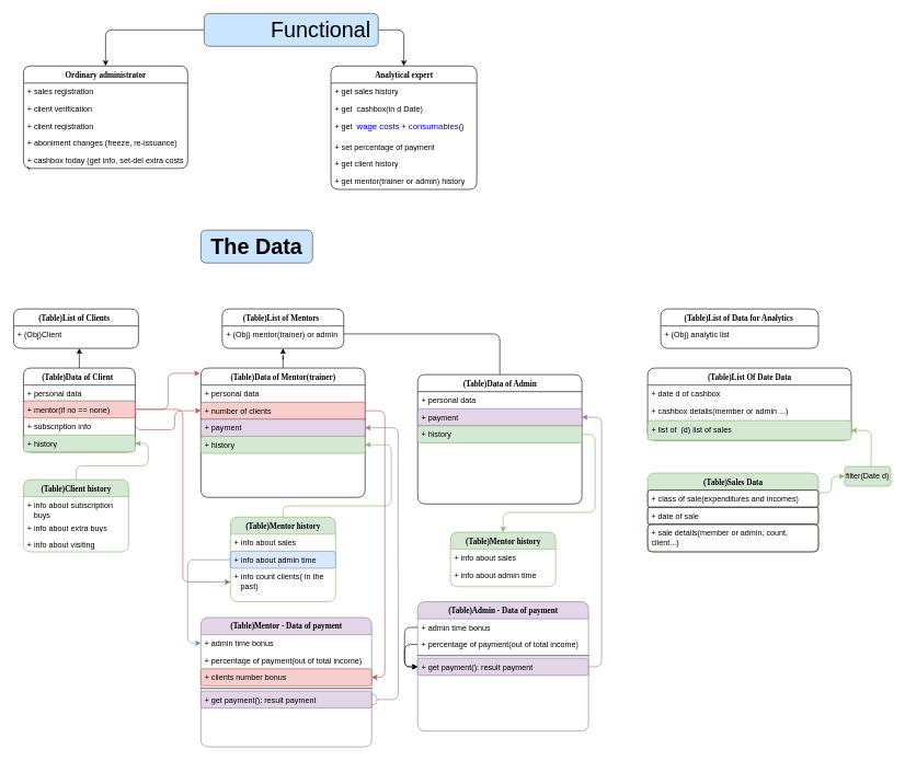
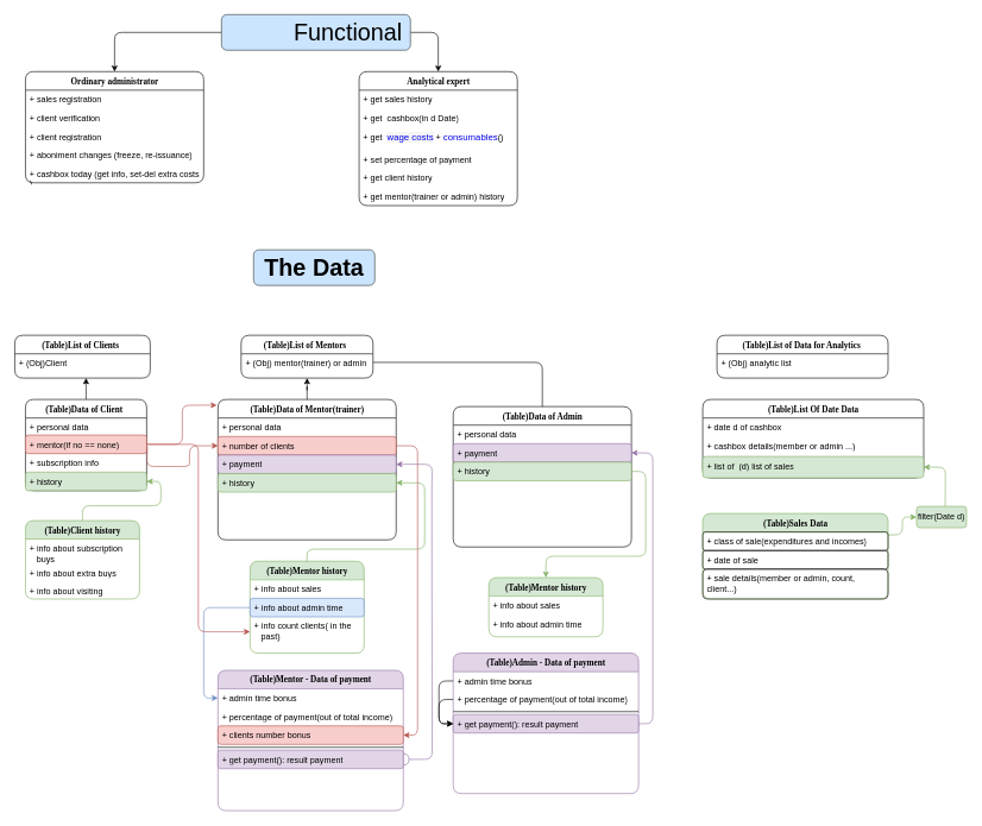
- <mxCell id="32" value="&lt;font style=&quot;font-size: 33px;&quot;&gt;&lt;b&gt;The Data&lt;/b&gt;&lt;/font&gt;" style="text;html=1;fillColor=#CCE5FF;align=center;verticalAlign=middle;whiteSpace=wrap;rounded=1;strokeColor=#36393d;" vertex="1" parent="1"><mxGeometry x="305" y="350" width="170" height="50" as="geometry" /></mxCell>
+ <mxCell id="32" value="&lt;font style=&quot;font-size: 33px;&quot;&gt;&lt;b&gt;The Data&lt;/b&gt;&lt;/font&gt;" style="text;html=1;fillColor=#CCE5FF;align=center;verticalAlign=middle;whiteSpace=wrap;rounded=1;strokeColor=#36393d;" vertex="1" parent="1"><mxGeometry x="355" y="350" width="170" height="50" as="geometry" /></mxCell>
